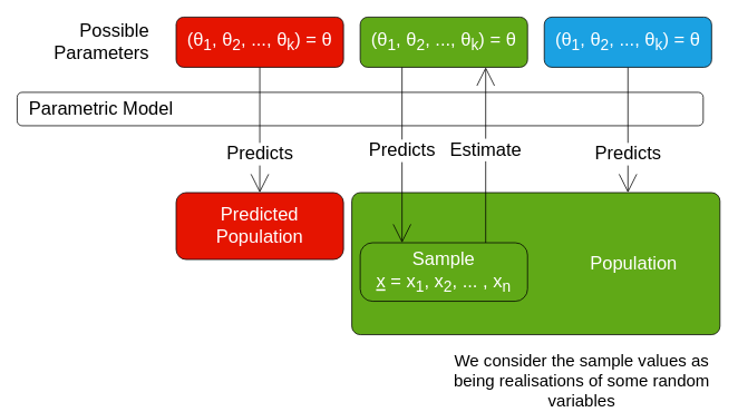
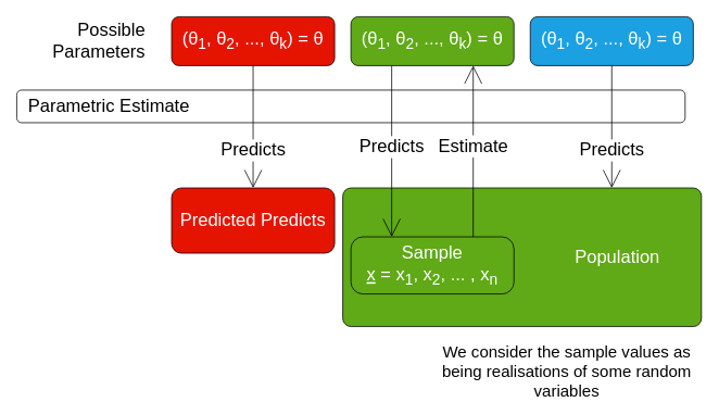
- <mxCell id="2" value="&amp;nbsp; Parametric Model" style="rounded=1;whiteSpace=wrap;html=1;fontSize=22;align=left;strokeColor=#000000;" vertex="1" parent="1"><mxGeometry x="20" y="110" width="820" height="40" as="geometry" /></mxCell>
+ <mxCell id="2" value="&amp;nbsp; Parametric Estimate" style="rounded=1;whiteSpace=wrap;html=1;fontSize=22;align=left;strokeColor=#000000;" vertex="1" parent="1"><mxGeometry x="20" y="110" width="820" height="40" as="geometry" /></mxCell>
- <mxCell id="8" value="Predicted Population" style="rounded=1;whiteSpace=wrap;html=1;fontSize=22;fillColor=#e51400;fontColor=#ffffff;strokeColor=#000000;" vertex="1" parent="1"><mxGeometry x="210" y="230" width="200" height="80" as="geometry" /></mxCell>
+ <mxCell id="8" value="Predicted Predicts" style="rounded=1;whiteSpace=wrap;html=1;fontSize=22;fillColor=#e51400;fontColor=#ffffff;strokeColor=#000000;" vertex="1" parent="1"><mxGeometry x="210" y="230" width="200" height="80" as="geometry" /></mxCell>
